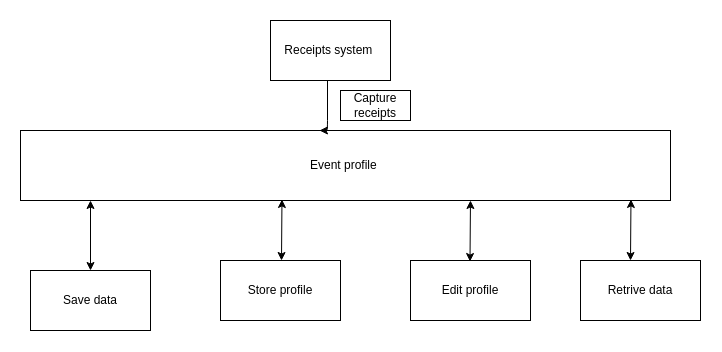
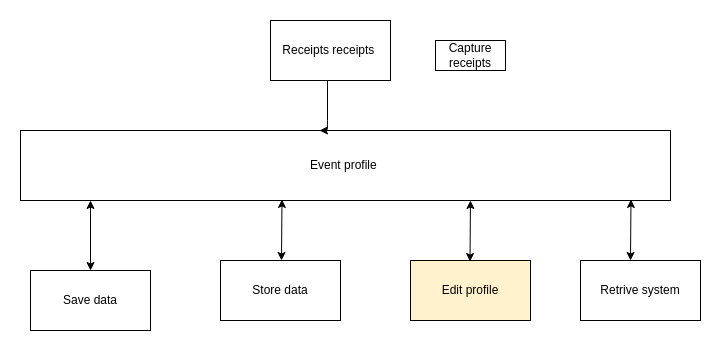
- <mxCell id="2" value="Receipts system&amp;nbsp;" style="rounded=0;whiteSpace=wrap;html=1;" parent="1" vertex="1"><mxGeometry x="270" y="20" width="120" height="60" as="geometry" /></mxCell>
+ <mxCell id="2" value="Receipts receipts&amp;nbsp;" style="rounded=0;whiteSpace=wrap;html=1;" parent="1" vertex="1"><mxGeometry x="270" y="20" width="120" height="60" as="geometry" /></mxCell>
- <mxCell id="9" value="Capture receipts" style="rounded=0;whiteSpace=wrap;html=1;" parent="1" vertex="1"><mxGeometry x="340" y="90" width="70" height="30" as="geometry" /></mxCell>
+ <mxCell id="9" value="Capture receipts" style="rounded=0;whiteSpace=wrap;html=1;" parent="1" vertex="1"><mxGeometry x="435" y="40" width="70" height="30" as="geometry" /></mxCell>
- <mxCell id="3" value="Store profile" style="rounded=0;whiteSpace=wrap;html=1;" parent="1" vertex="1"><mxGeometry x="220" y="260" width="120" height="60" as="geometry" /></mxCell>
+ <mxCell id="3" value="Store data" style="rounded=0;whiteSpace=wrap;html=1;" parent="1" vertex="1"><mxGeometry x="220" y="260" width="120" height="60" as="geometry" /></mxCell>
- <mxCell id="5" value="Edit profile" style="rounded=0;whiteSpace=wrap;html=1;" parent="1" vertex="1"><mxGeometry x="410" y="260" width="120" height="60" as="geometry" /></mxCell>
+ <mxCell id="5" value="Edit profile" style="rounded=0;whiteSpace=wrap;html=1;fillColor=#fff2cc;" parent="1" vertex="1"><mxGeometry x="410" y="260" width="120" height="60" as="geometry" /></mxCell>
- <mxCell id="6" value="Retrive data" style="rounded=0;whiteSpace=wrap;html=1;" parent="1" vertex="1"><mxGeometry x="580" y="260" width="120" height="60" as="geometry" /></mxCell>
+ <mxCell id="6" value="Retrive system" style="rounded=0;whiteSpace=wrap;html=1;" parent="1" vertex="1"><mxGeometry x="580" y="260" width="120" height="60" as="geometry" /></mxCell>
